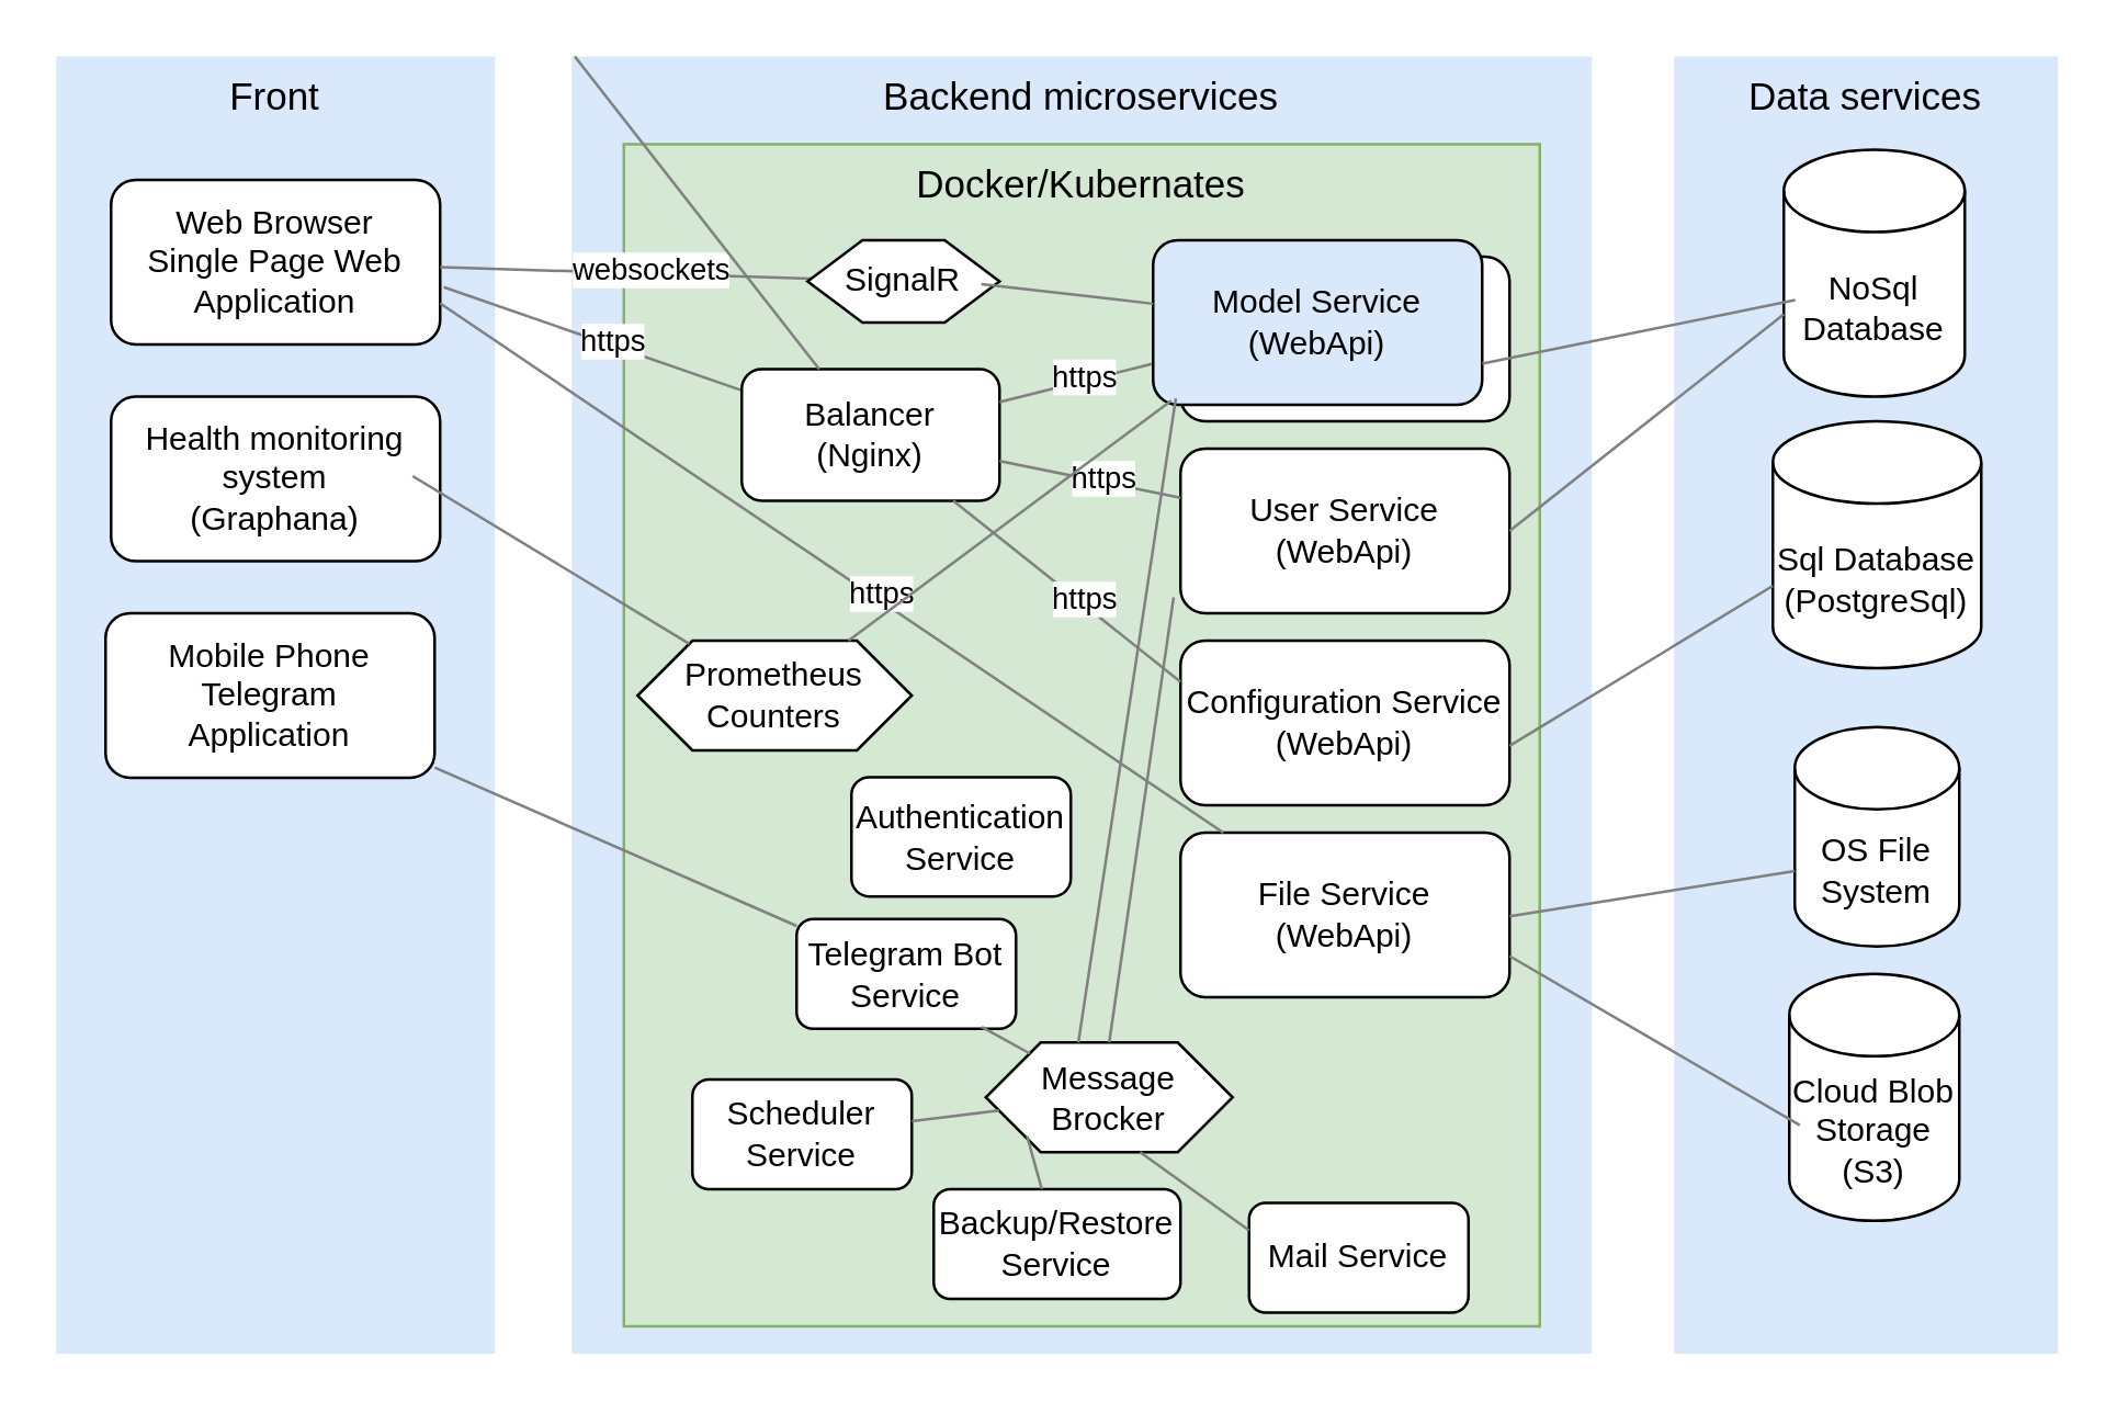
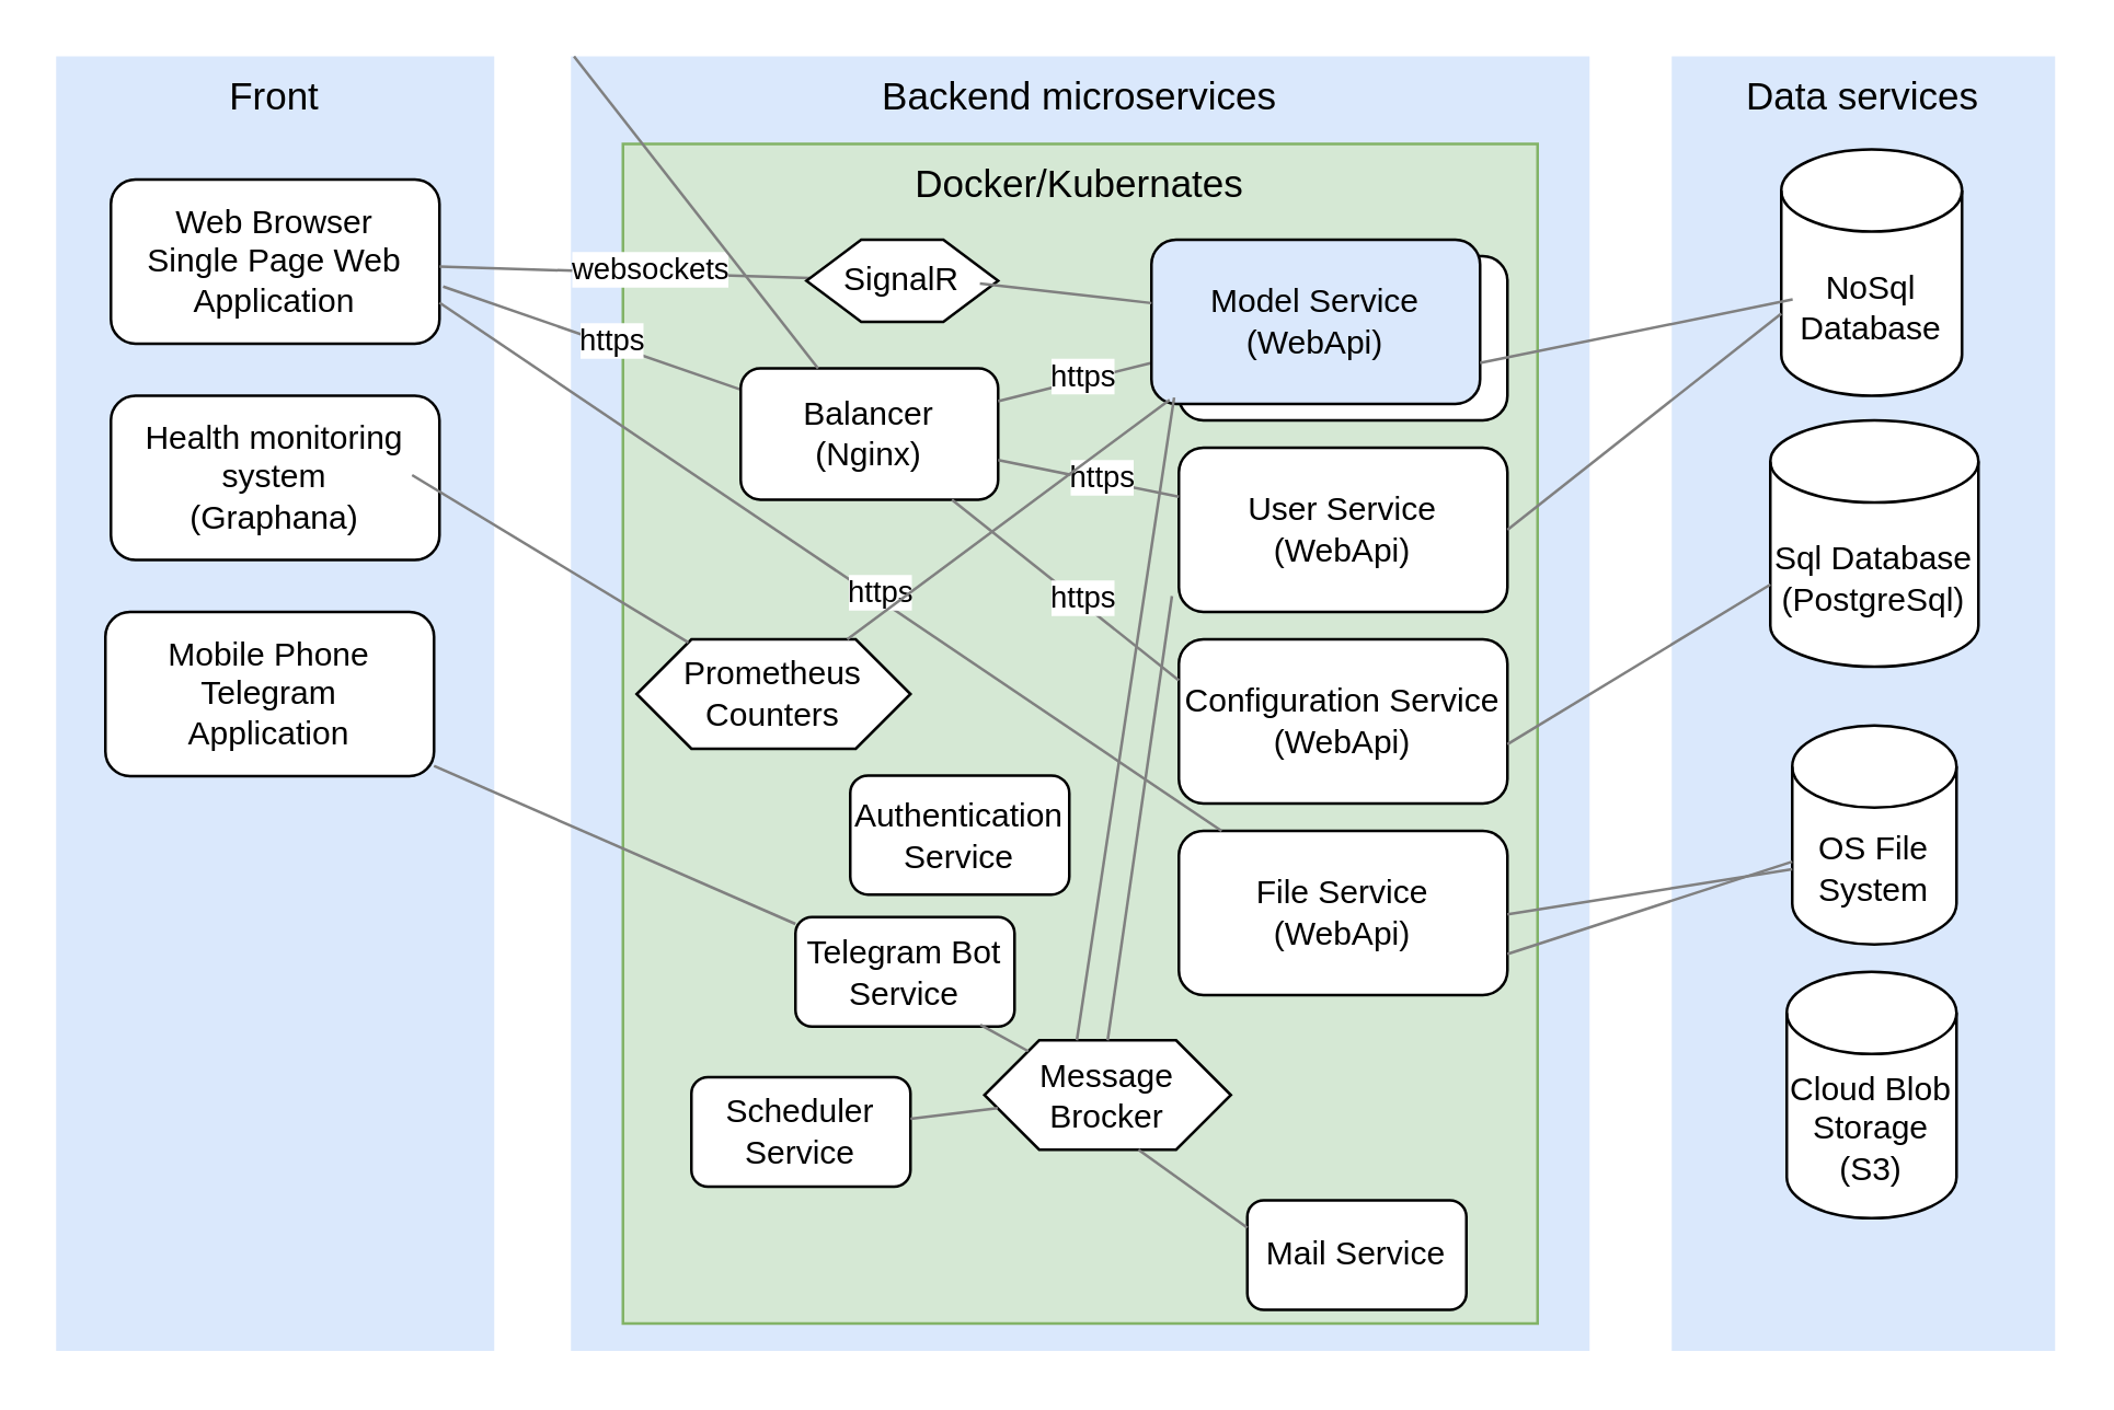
- <mxCell id="54" style="rounded=0;html=1;startSize=10;endSize=10;jettySize=auto;orthogonalLoop=1;fontSize=14;endArrow=none;endFill=0;strokeColor=#808080;exitX=1;exitY=0.75;exitDx=0;exitDy=0;entryX=0.062;entryY=0.613;entryDx=0;entryDy=0;entryPerimeter=0;" parent="1" source="39" target="18" edge="1"><mxGeometry relative="1" as="geometry"><mxPoint x="560" y="343.5" as="sourcePoint" /><mxPoint x="664" y="327" as="targetPoint" /></mxGeometry></mxCell>
+ <mxCell id="54" style="rounded=0;html=1;startSize=10;endSize=10;jettySize=auto;orthogonalLoop=1;fontSize=14;endArrow=none;endFill=0;strokeColor=#808080;exitX=1;exitY=0.75;exitDx=0;exitDy=0;" parent="1" source="39" target="17" edge="1"><mxGeometry relative="1" as="geometry"><mxPoint x="560" y="343.5" as="sourcePoint" /><mxPoint x="664" y="327" as="targetPoint" /></mxGeometry></mxCell>
- <mxCell id="45" style="rounded=0;html=1;startSize=10;endSize=10;jettySize=auto;orthogonalLoop=1;fontSize=14;endArrow=none;endFill=0;strokeColor=#808080;entryX=0.167;entryY=0.854;entryDx=0;entryDy=0;entryPerimeter=0;" parent="1" source="14" target="21" edge="1"><mxGeometry relative="1" as="geometry"><mxPoint x="352" y="403" as="sourcePoint" /><mxPoint x="380" y="403" as="targetPoint" /></mxGeometry></mxCell>
- <mxCell id="14" value="Backup/Restore Service" style="rounded=1;whiteSpace=wrap;html=1;" parent="1" vertex="1"><mxGeometry x="340" y="433" width="90" height="40" as="geometry" /></mxCell>
